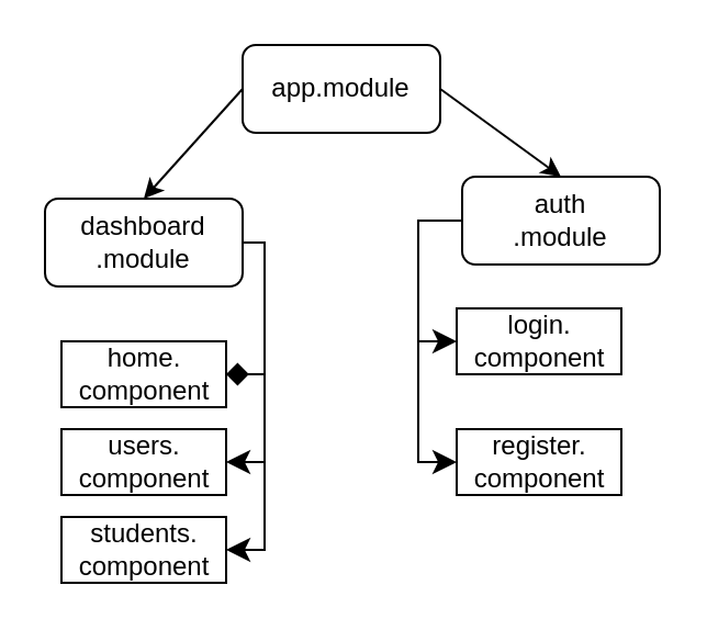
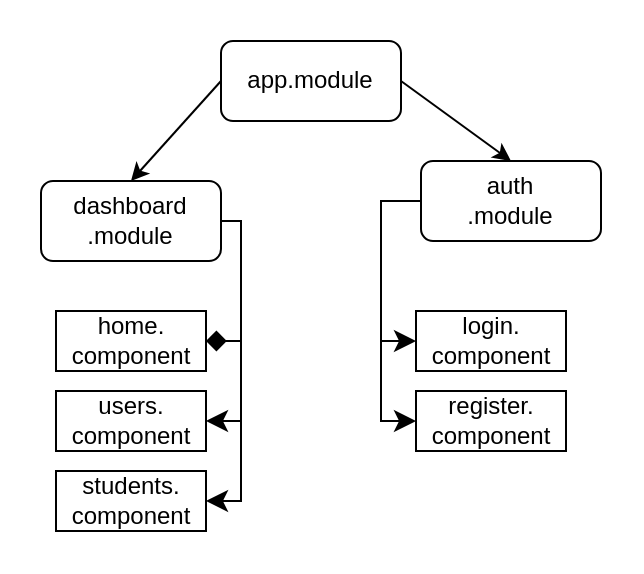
- <mxCell id="10" value="login.&lt;br&gt;component" style="rounded=0;whiteSpace=wrap;html=1;" parent="1" vertex="1"><mxGeometry x="207.5" y="140" width="75" height="30" as="geometry" /></mxCell>
+ <mxCell id="10" value="login.&lt;br&gt;component" style="rounded=0;whiteSpace=wrap;html=1;" parent="1" vertex="1"><mxGeometry x="207.5" y="155" width="75" height="30" as="geometry" /></mxCell>
